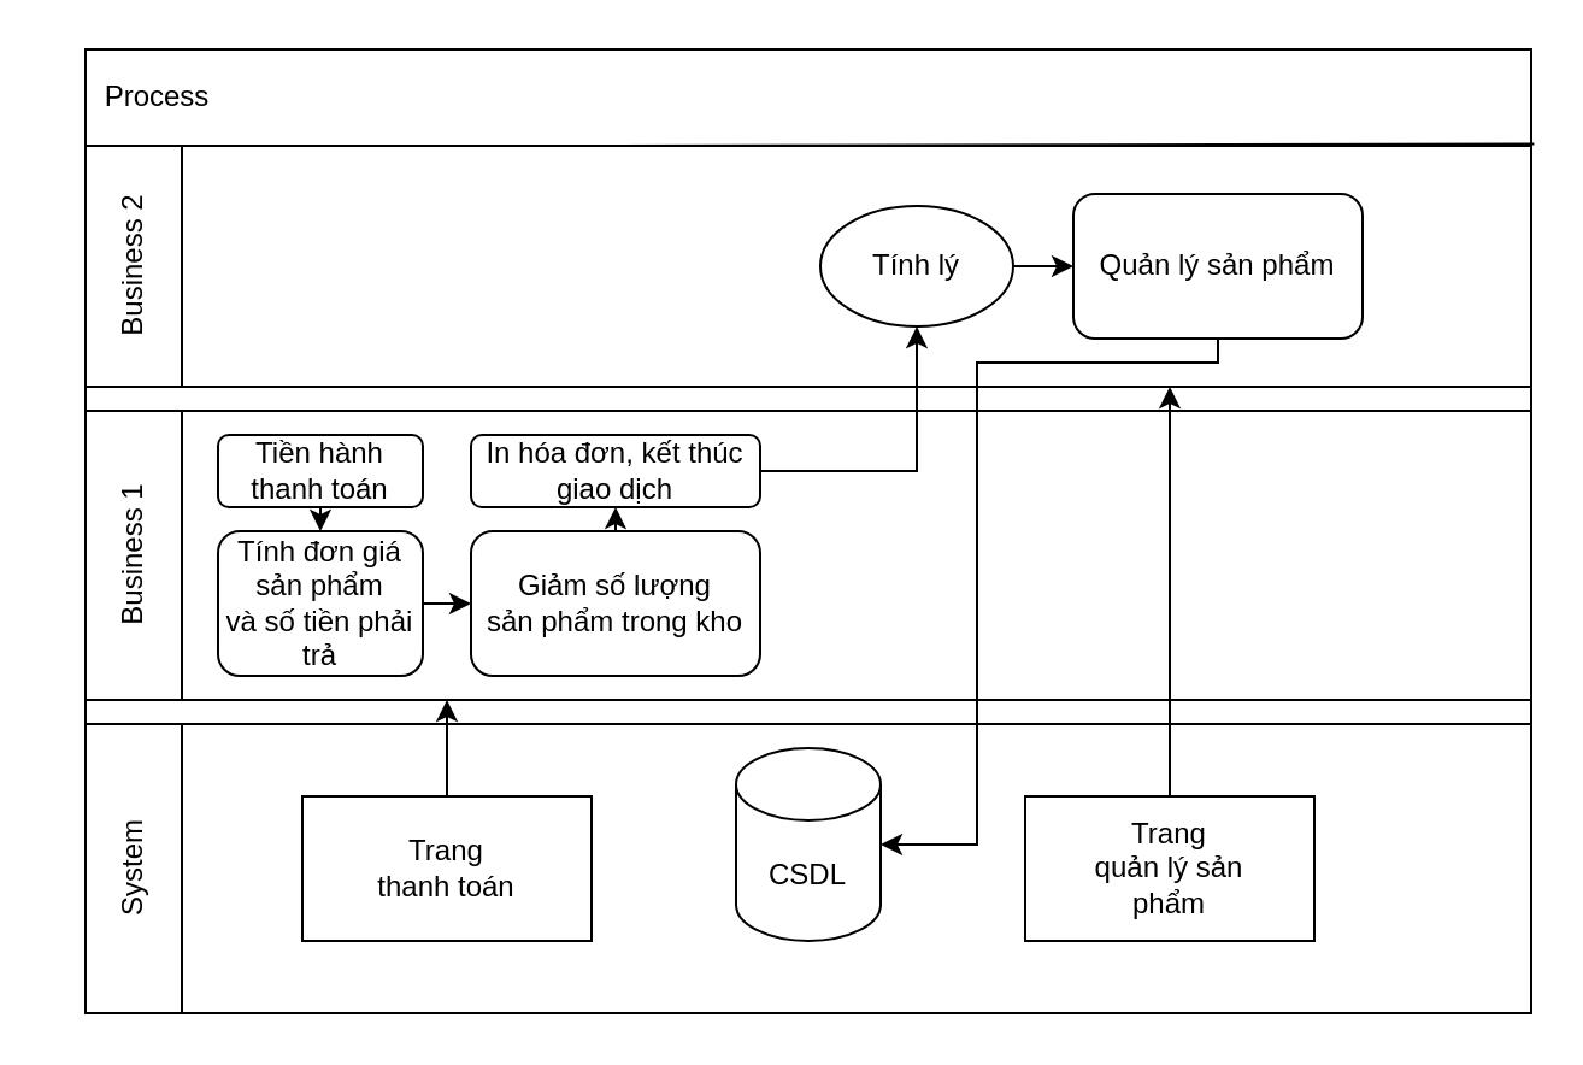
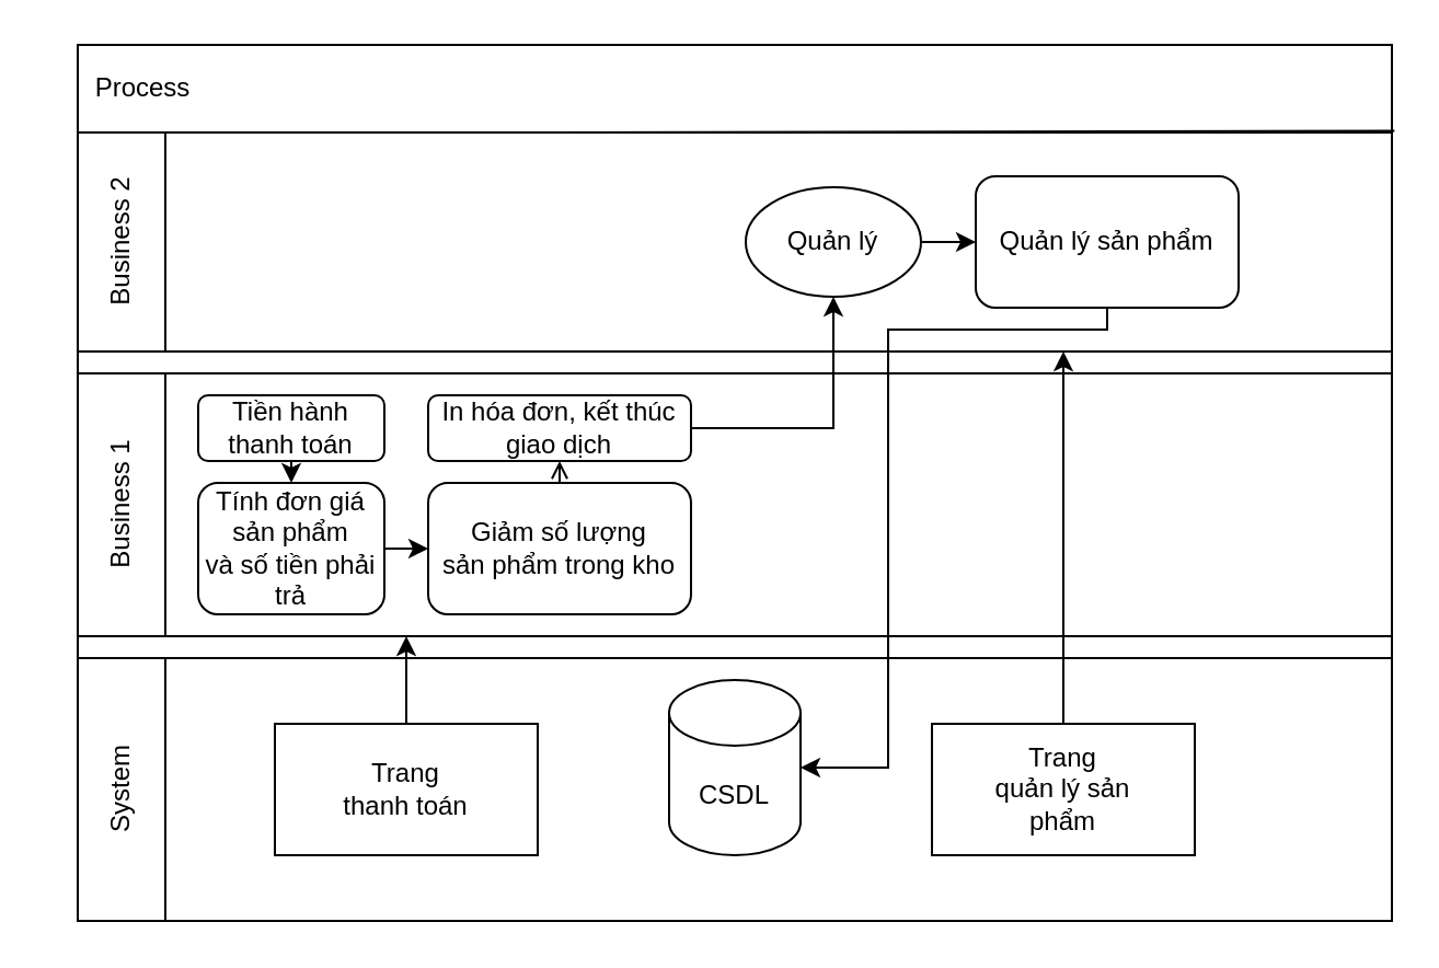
- <mxCell id="27" value="Tính lý" style="ellipse;whiteSpace=wrap;html=1;" vertex="1" parent="1"><mxGeometry x="340" y="85" width="80" height="50" as="geometry" /></mxCell>
+ <mxCell id="27" value="Quản lý" style="ellipse;whiteSpace=wrap;html=1;" vertex="1" parent="1"><mxGeometry x="340" y="85" width="80" height="50" as="geometry" /></mxCell>
- <mxCell id="21" style="edgeStyle=orthogonalEdgeStyle;rounded=0;orthogonalLoop=1;jettySize=auto;html=1;exitX=0.5;exitY=0;exitDx=0;exitDy=0;entryX=0.5;entryY=1;entryDx=0;entryDy=0;" edge="1" parent="1" source="22" target="24"><mxGeometry relative="1" as="geometry" /></mxCell>
+ <mxCell id="21" style="edgeStyle=orthogonalEdgeStyle;rounded=0;orthogonalLoop=1;jettySize=auto;html=1;exitX=0.5;exitY=0;exitDx=0;exitDy=0;entryX=0.5;entryY=1;entryDx=0;entryDy=0;endArrow=open;" edge="1" parent="1" source="22" target="24"><mxGeometry relative="1" as="geometry" /></mxCell>
